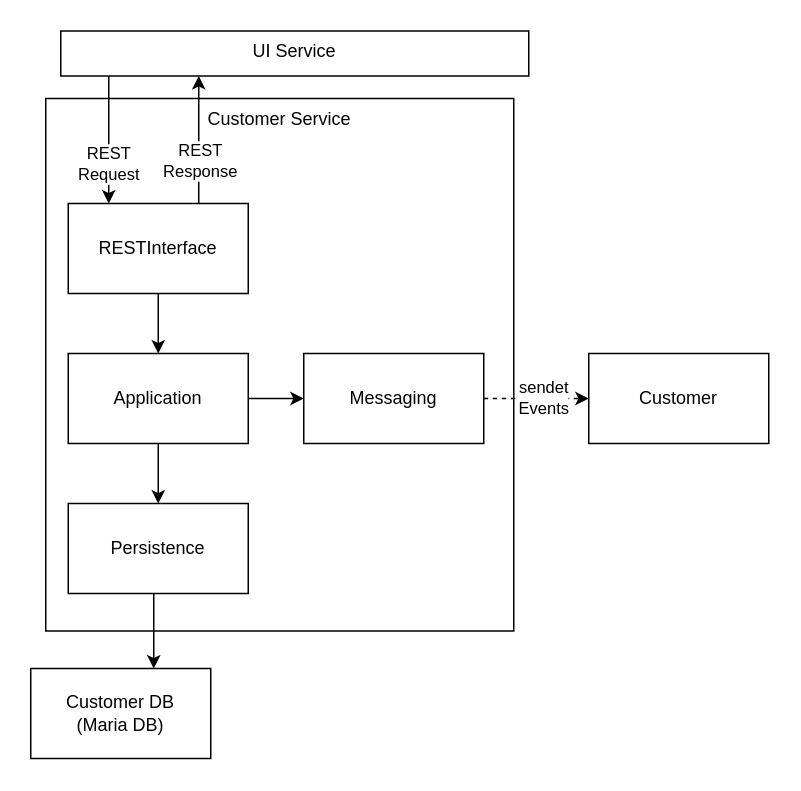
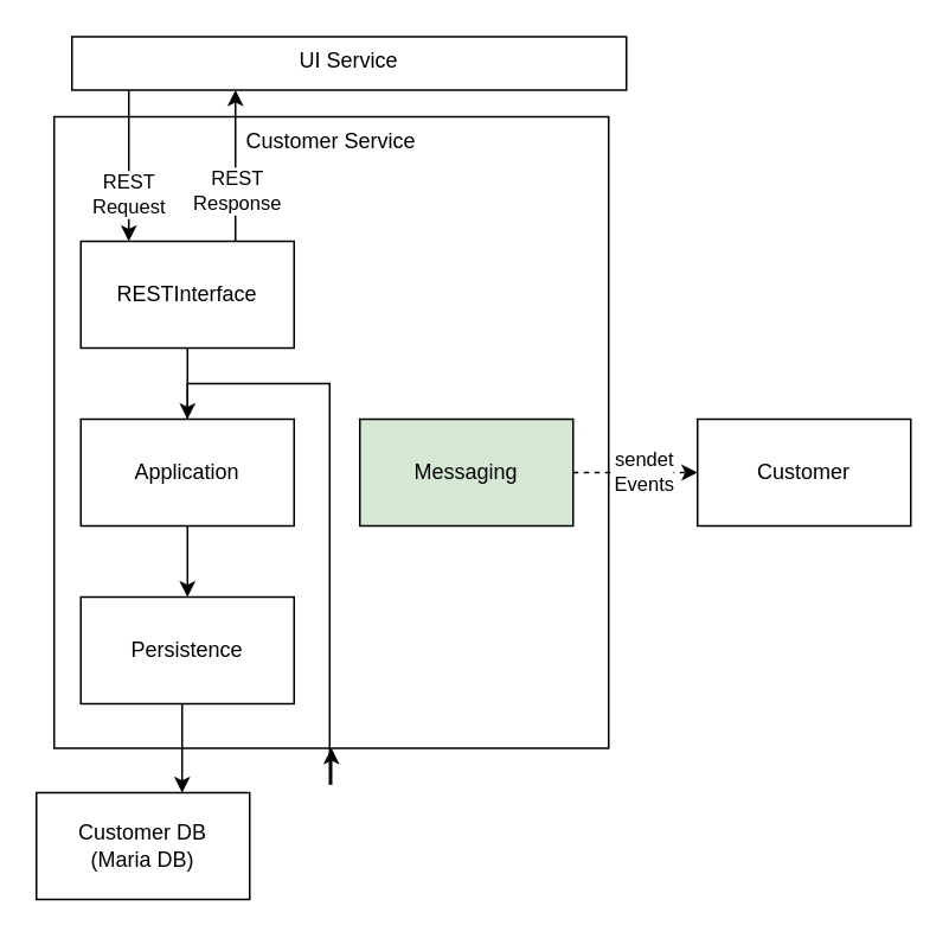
- <mxCell id="8" style="edgeStyle=orthogonalEdgeStyle;rounded=0;orthogonalLoop=1;jettySize=auto;html=1;entryX=0;entryY=0.5;entryDx=0;entryDy=0;" parent="1" source="9" target="14" edge="1"><mxGeometry relative="1" as="geometry" /></mxCell>
+ <mxCell id="8" style="edgeStyle=orthogonalEdgeStyle;rounded=0;orthogonalLoop=1;jettySize=auto;html=1;" parent="1" source="9" target="2" edge="1"><mxGeometry relative="1" as="geometry" /></mxCell>
- <mxCell id="14" value="Messaging" style="rounded=0;whiteSpace=wrap;html=1;" parent="1" vertex="1"><mxGeometry x="202" y="235" width="120" height="60" as="geometry" /></mxCell>
+ <mxCell id="14" value="Messaging" style="rounded=0;whiteSpace=wrap;html=1;fillColor=#d5e8d4;" parent="1" vertex="1"><mxGeometry x="202" y="235" width="120" height="60" as="geometry" /></mxCell>
